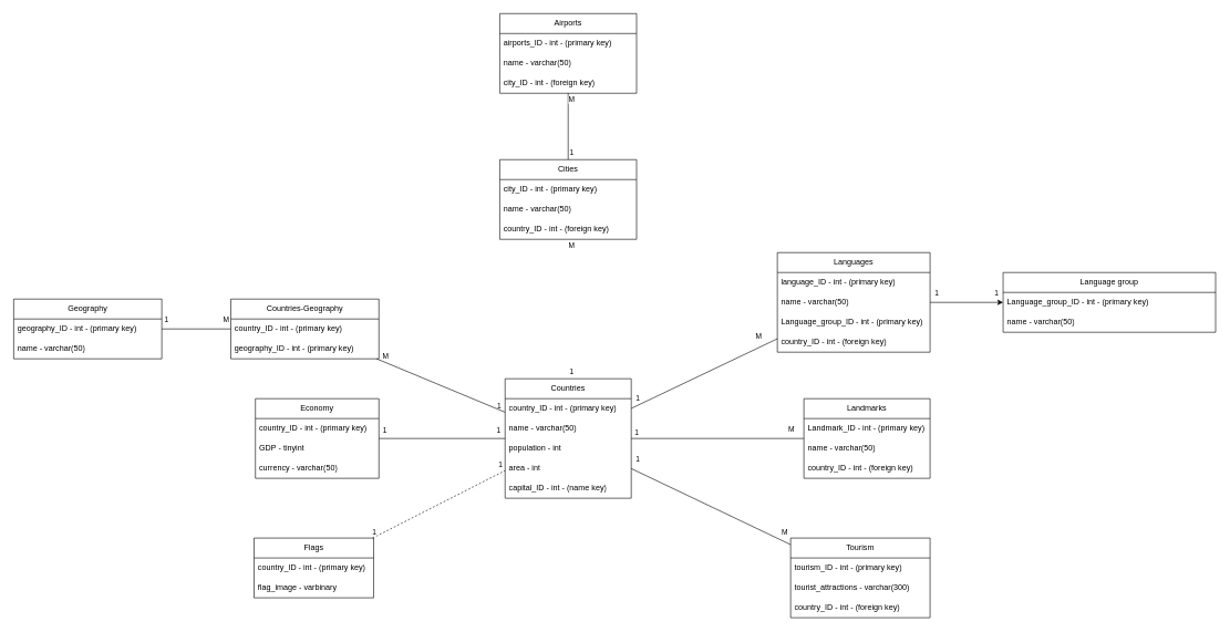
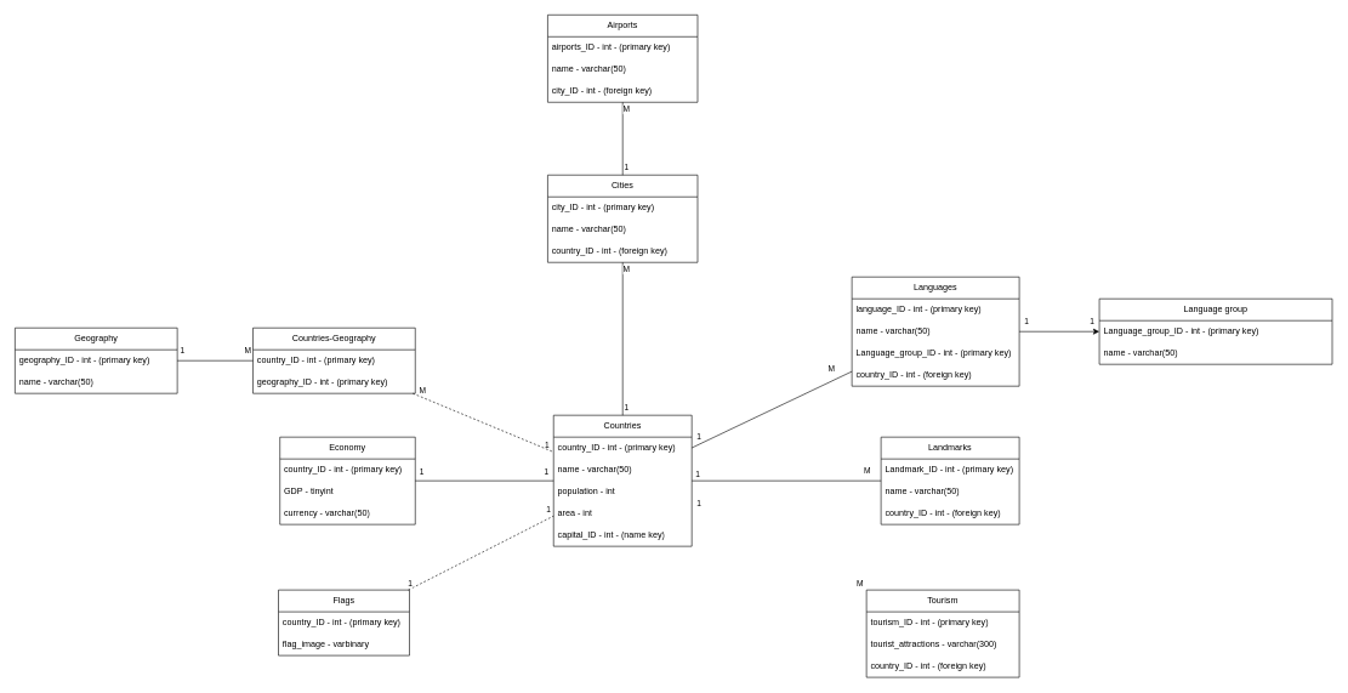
+ <mxCell id="35" value="" style="endArrow=none;html=1;rounded=0;" edge="1" parent="1" source="2" target="8"><mxGeometry width="50" height="50" relative="1" as="geometry"><mxPoint x="950" y="770" as="sourcePoint" /><mxPoint x="1000" y="720" as="targetPoint" /></mxGeometry></mxCell>
- <mxCell id="60" value="" style="endArrow=none;html=1;rounded=0;" edge="1" parent="1" source="57" target="2"><mxGeometry width="50" height="50" relative="1" as="geometry"><mxPoint x="580" y="433" as="sourcePoint" /><mxPoint x="610" y="437" as="targetPoint" /></mxGeometry></mxCell>
+ <mxCell id="60" value="" style="endArrow=none;html=1;rounded=0;dashed=1;" edge="1" parent="1" source="57" target="2"><mxGeometry width="50" height="50" relative="1" as="geometry"><mxPoint x="580" y="433" as="sourcePoint" /><mxPoint x="610" y="437" as="targetPoint" /></mxGeometry></mxCell>
- <mxCell id="43" value="" style="endArrow=none;html=1;rounded=0;" edge="1" parent="1" source="2" target="27"><mxGeometry width="50" height="50" relative="1" as="geometry"><mxPoint x="1010" y="705" as="sourcePoint" /><mxPoint x="1080" y="705" as="targetPoint" /></mxGeometry></mxCell>
